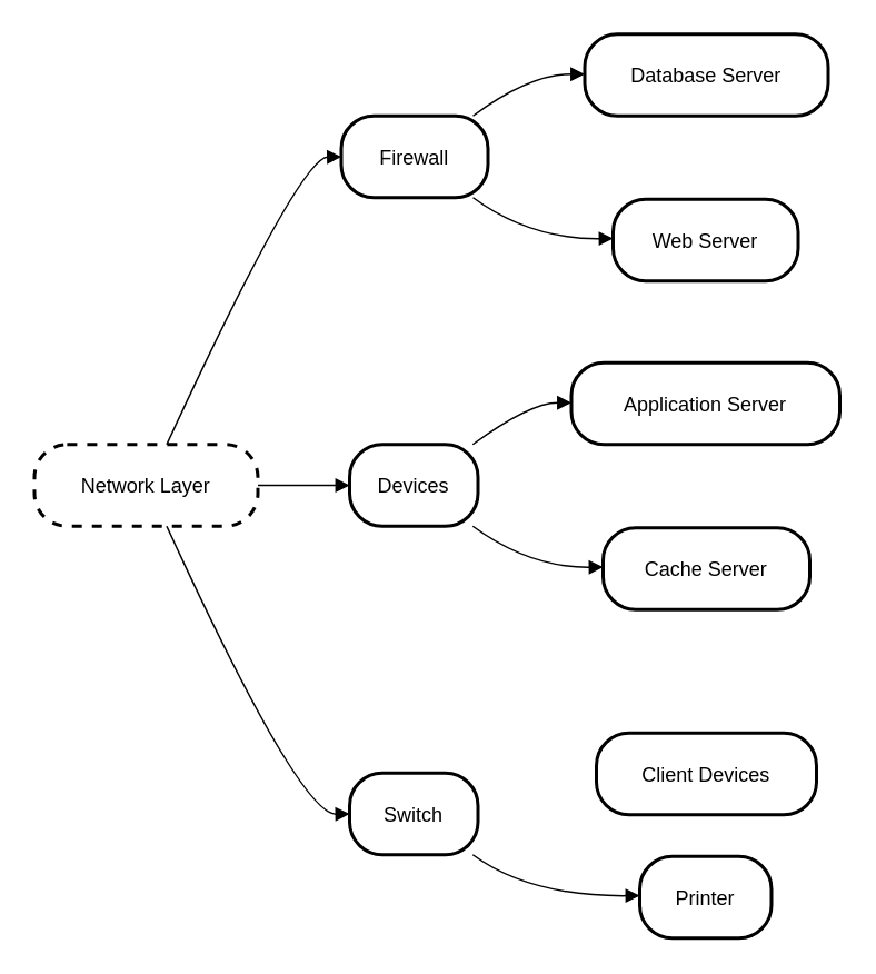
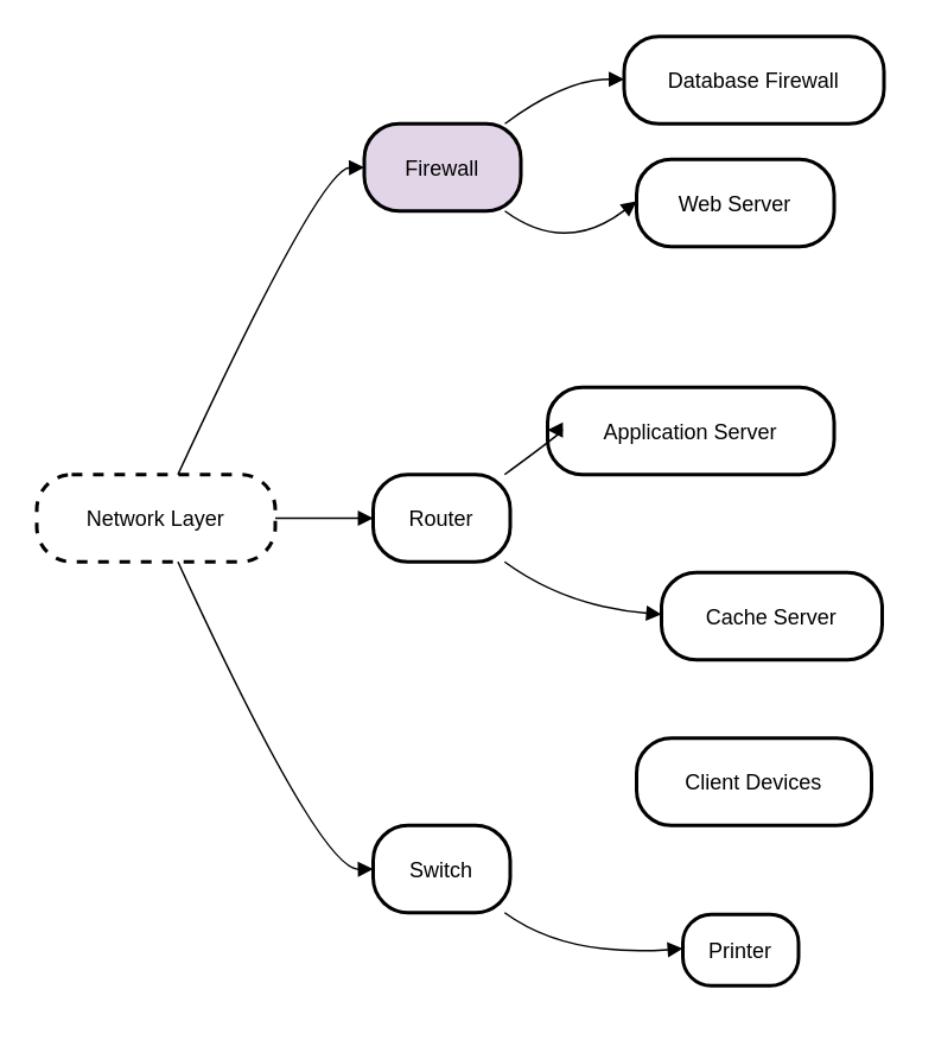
- <mxCell id="6" value="Database Server" style="rounded=1;arcSize=40;strokeWidth=2" vertex="1" parent="1"><mxGeometry x="350" y="20" width="146" height="49" as="geometry" /></mxCell>
+ <mxCell id="6" value="Database Firewall" style="rounded=1;arcSize=40;strokeWidth=2" vertex="1" parent="1"><mxGeometry x="350" y="20" width="146" height="49" as="geometry" /></mxCell>
- <mxCell id="3" value="Firewall" style="rounded=1;arcSize=40;strokeWidth=2" vertex="1" parent="1"><mxGeometry x="204" y="69" width="88" height="49" as="geometry" /></mxCell>
+ <mxCell id="3" value="Firewall" style="rounded=1;arcSize=40;strokeWidth=2;fillColor=#e1d5e7;" vertex="1" parent="1"><mxGeometry x="204" y="69" width="88" height="49" as="geometry" /></mxCell>
- <mxCell id="7" value="Web Server" style="rounded=1;arcSize=40;strokeWidth=2" vertex="1" parent="1"><mxGeometry x="367" y="119" width="111" height="49" as="geometry" /></mxCell>
+ <mxCell id="7" value="Web Server" style="rounded=1;arcSize=40;strokeWidth=2" vertex="1" parent="1"><mxGeometry x="357" y="89" width="111" height="49" as="geometry" /></mxCell>
- <mxCell id="8" value="Application Server" style="rounded=1;arcSize=40;strokeWidth=2" vertex="1" parent="1"><mxGeometry x="342" y="217" width="161" height="49" as="geometry" /></mxCell>
+ <mxCell id="8" value="Application Server" style="rounded=1;arcSize=40;strokeWidth=2" vertex="1" parent="1"><mxGeometry x="307" y="217" width="161" height="49" as="geometry" /></mxCell>
- <mxCell id="4" value="Devices" style="rounded=1;arcSize=40;strokeWidth=2" vertex="1" parent="1"><mxGeometry x="209" y="266" width="77" height="49" as="geometry" /></mxCell>
+ <mxCell id="4" value="Router" style="rounded=1;arcSize=40;strokeWidth=2" vertex="1" parent="1"><mxGeometry x="209" y="266" width="77" height="49" as="geometry" /></mxCell>
- <mxCell id="9" value="Cache Server" style="rounded=1;arcSize=40;strokeWidth=2" vertex="1" parent="1"><mxGeometry x="361" y="316" width="124" height="49" as="geometry" /></mxCell>
+ <mxCell id="9" value="Cache Server" style="rounded=1;arcSize=40;strokeWidth=2" vertex="1" parent="1"><mxGeometry x="371" y="321" width="124" height="49" as="geometry" /></mxCell>
- <mxCell id="10" value="Client Devices" style="rounded=1;arcSize=40;strokeWidth=2" vertex="1" parent="1"><mxGeometry x="357" y="439" width="132" height="49" as="geometry" /></mxCell>
+ <mxCell id="10" value="Client Devices" style="rounded=1;arcSize=40;strokeWidth=2" vertex="1" parent="1"><mxGeometry x="357" y="414" width="132" height="49" as="geometry" /></mxCell>
- <mxCell id="11" value="Printer" style="rounded=1;arcSize=40;strokeWidth=2" vertex="1" parent="1"><mxGeometry x="383" y="513" width="79" height="49" as="geometry" /></mxCell>
+ <mxCell id="11" value="Printer" style="rounded=1;arcSize=40;strokeWidth=2" vertex="1" parent="1"><mxGeometry x="383" y="513" width="65" height="40" as="geometry" /></mxCell>
